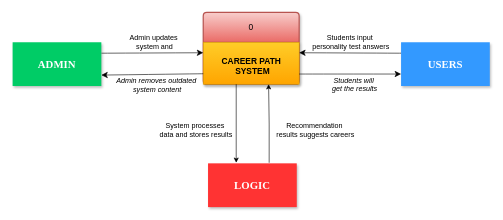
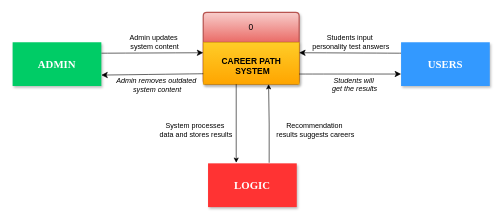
- <mxCell id="13" value="&lt;div align=&quot;center&quot;&gt;Admin updates&lt;/div&gt;&lt;div align=&quot;center&quot;&gt;&amp;nbsp;system and&lt;/div&gt;" style="text;html=1;align=center;verticalAlign=middle;resizable=0;points=[];autosize=1;strokeColor=none;fillColor=none;" vertex="1" parent="1"><mxGeometry x="200" y="50" width="110" height="40" as="geometry" /></mxCell>
+ <mxCell id="13" value="&lt;div align=&quot;center&quot;&gt;Admin updates&lt;/div&gt;&lt;div align=&quot;center&quot;&gt;&amp;nbsp;system content&lt;/div&gt;" style="text;html=1;align=center;verticalAlign=middle;resizable=0;points=[];autosize=1;strokeColor=none;fillColor=none;" vertex="1" parent="1"><mxGeometry x="200" y="50" width="110" height="40" as="geometry" /></mxCell>
